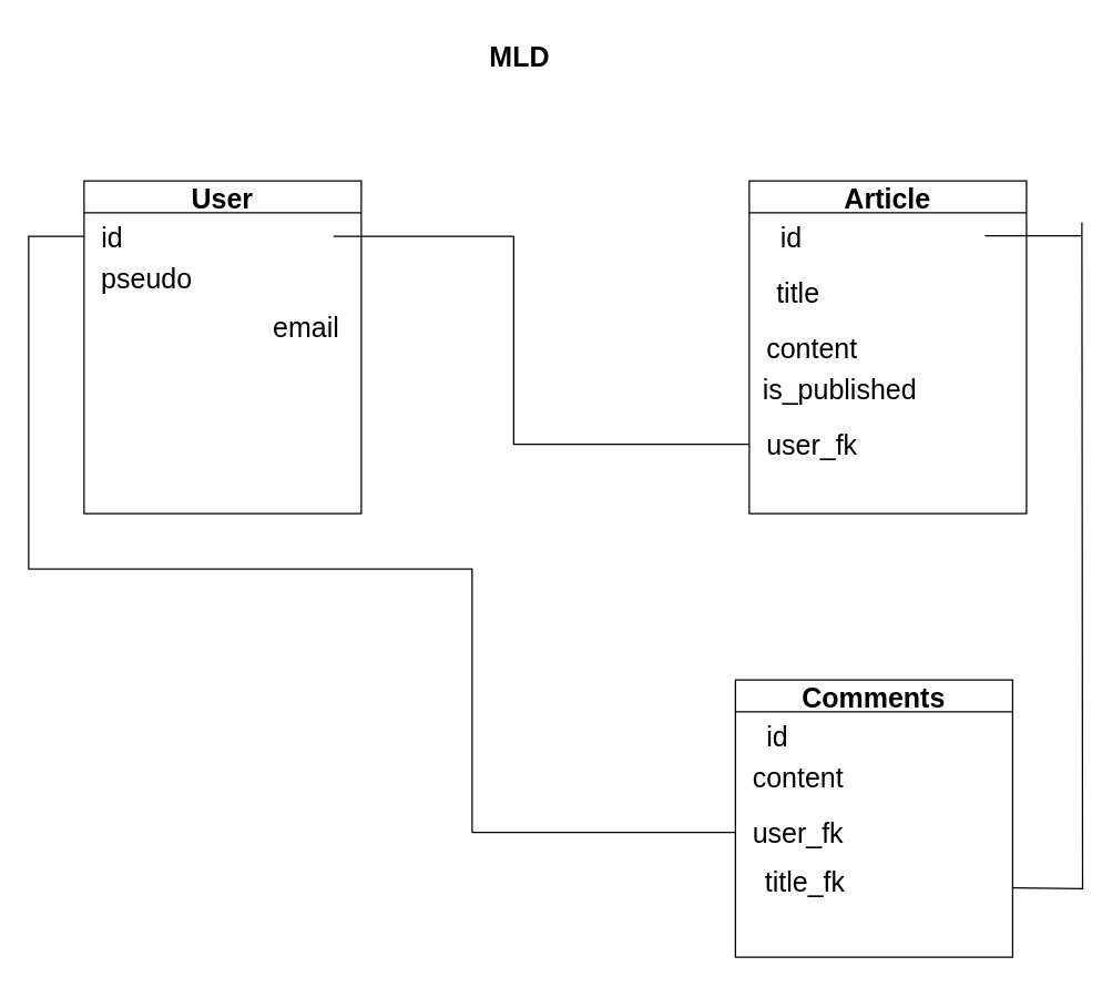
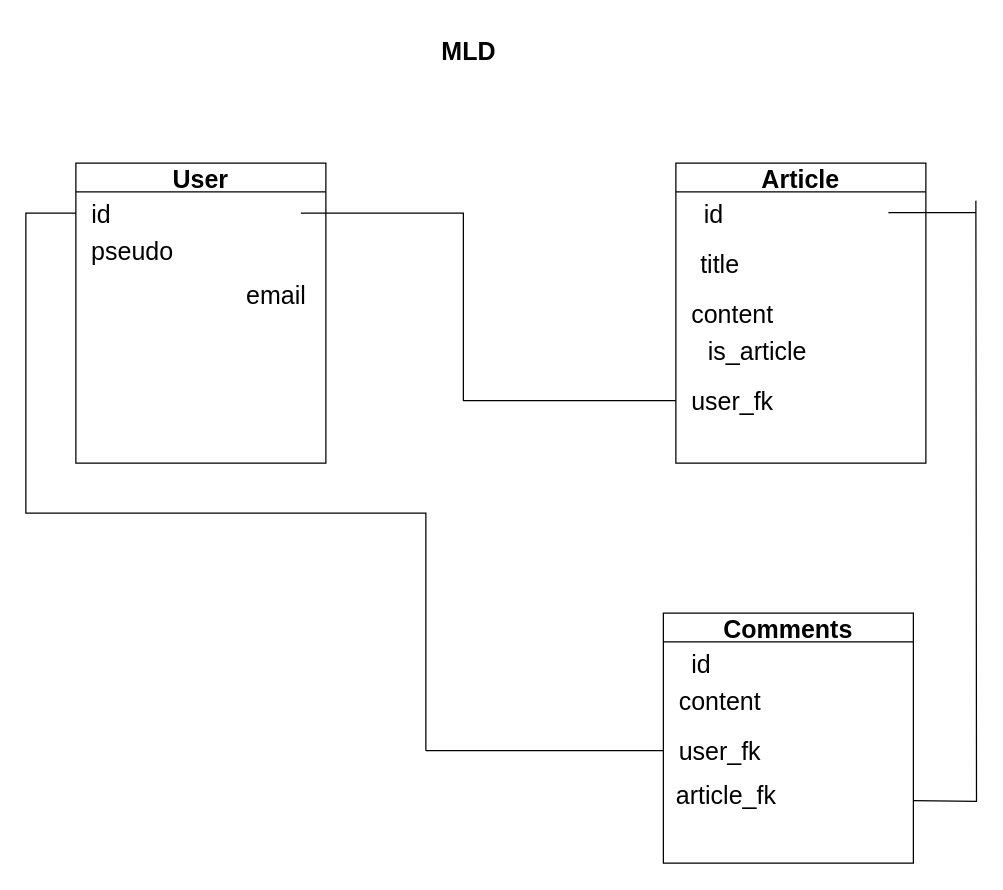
- <mxCell id="21" value="&lt;font style=&quot;font-size: 20px;&quot;&gt;is_published&lt;/font&gt;" style="text;html=1;align=center;verticalAlign=middle;resizable=0;points=[];autosize=1;strokeColor=none;fillColor=none;" vertex="1" parent="15"><mxGeometry y="130" width="130" height="40" as="geometry" /></mxCell>
+ <mxCell id="21" value="&lt;font style=&quot;font-size: 20px;&quot;&gt;is_article&lt;/font&gt;" style="text;html=1;align=center;verticalAlign=middle;resizable=0;points=[];autosize=1;strokeColor=none;fillColor=none;" vertex="1" parent="15"><mxGeometry y="130" width="130" height="40" as="geometry" /></mxCell>
- <mxCell id="12" value="title_fk" style="text;html=1;align=center;verticalAlign=middle;resizable=0;points=[];autosize=1;strokeColor=none;fillColor=none;fontSize=20;" parent="9" vertex="1"><mxGeometry y="125" width="100" height="40" as="geometry" /></mxCell>
+ <mxCell id="12" value="article_fk" style="text;html=1;align=center;verticalAlign=middle;resizable=0;points=[];autosize=1;strokeColor=none;fillColor=none;fontSize=20;" parent="9" vertex="1"><mxGeometry y="125" width="100" height="40" as="geometry" /></mxCell>
